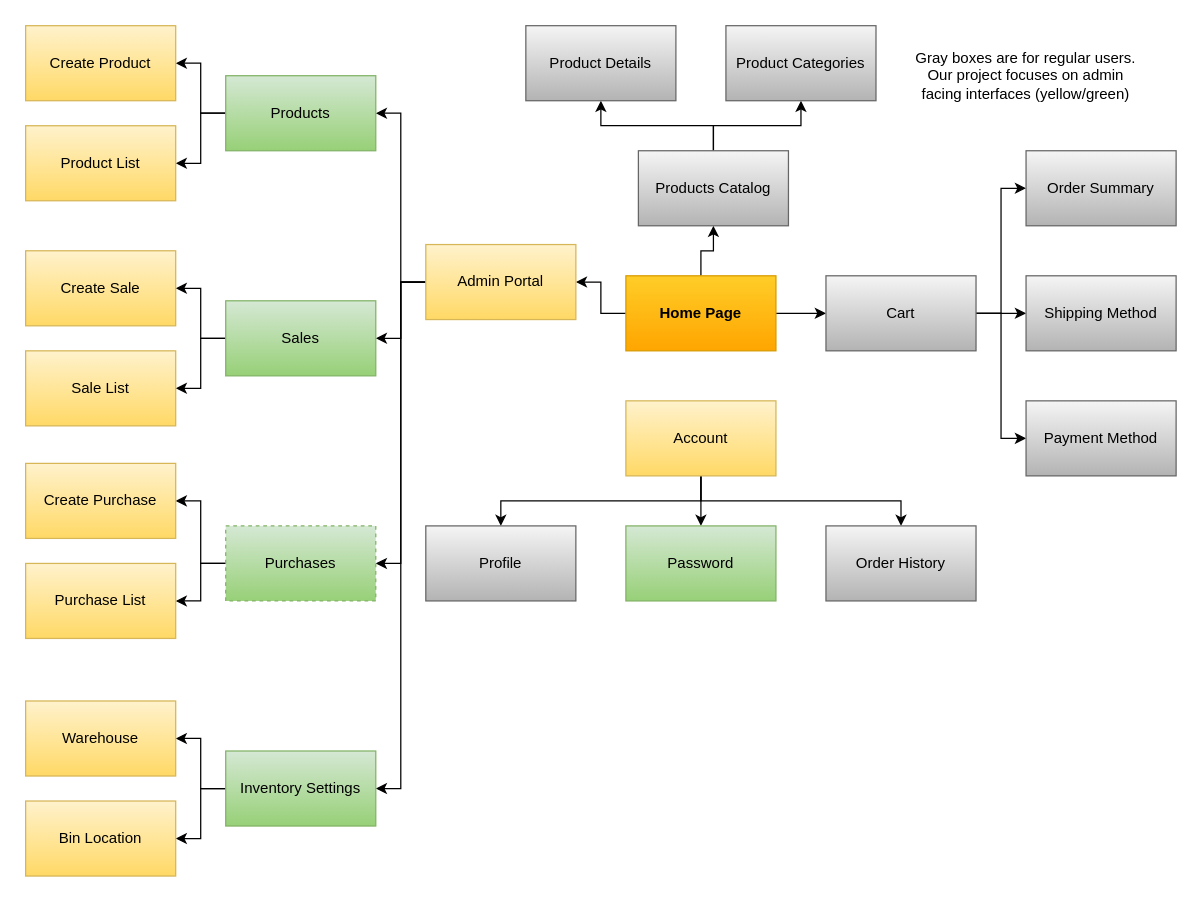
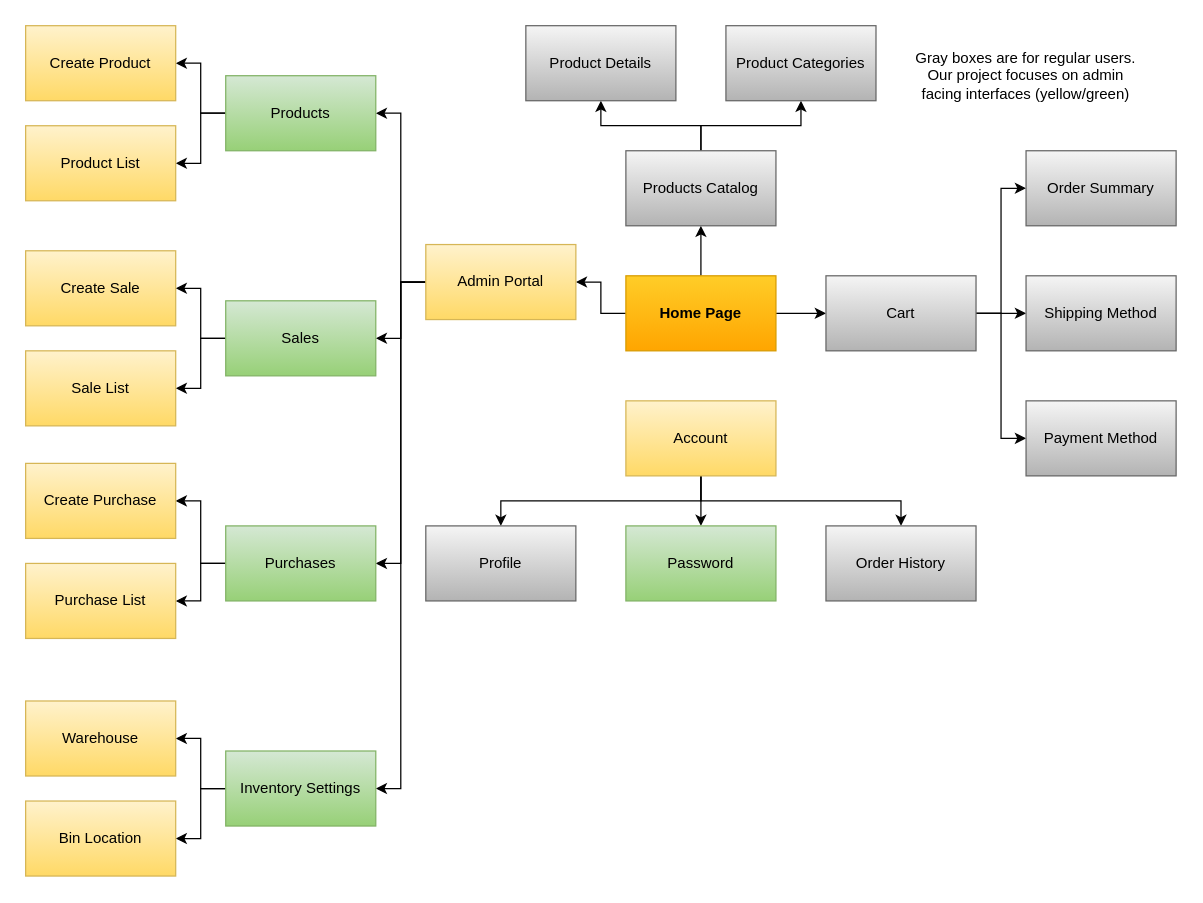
- <mxCell id="8" value="Products Catalog" style="rounded=0;whiteSpace=wrap;html=1;fillColor=#f5f5f5;gradientColor=#b3b3b3;strokeColor=#666666;" parent="1" vertex="1"><mxGeometry x="510" y="120" width="120" height="60" as="geometry" /></mxCell>
+ <mxCell id="8" value="Products Catalog" style="rounded=0;whiteSpace=wrap;html=1;fillColor=#f5f5f5;gradientColor=#b3b3b3;strokeColor=#666666;" parent="1" vertex="1"><mxGeometry x="500" y="120" width="120" height="60" as="geometry" /></mxCell>
- <mxCell id="38" value="Purchases" style="rounded=0;whiteSpace=wrap;html=1;fillColor=#d5e8d4;gradientColor=#97d077;strokeColor=#82b366;dashed=1;" vertex="1" parent="1"><mxGeometry x="180" y="420" width="120" height="60" as="geometry" /></mxCell>
+ <mxCell id="38" value="Purchases" style="rounded=0;whiteSpace=wrap;html=1;fillColor=#d5e8d4;gradientColor=#97d077;strokeColor=#82b366;" vertex="1" parent="1"><mxGeometry x="180" y="420" width="120" height="60" as="geometry" /></mxCell>
